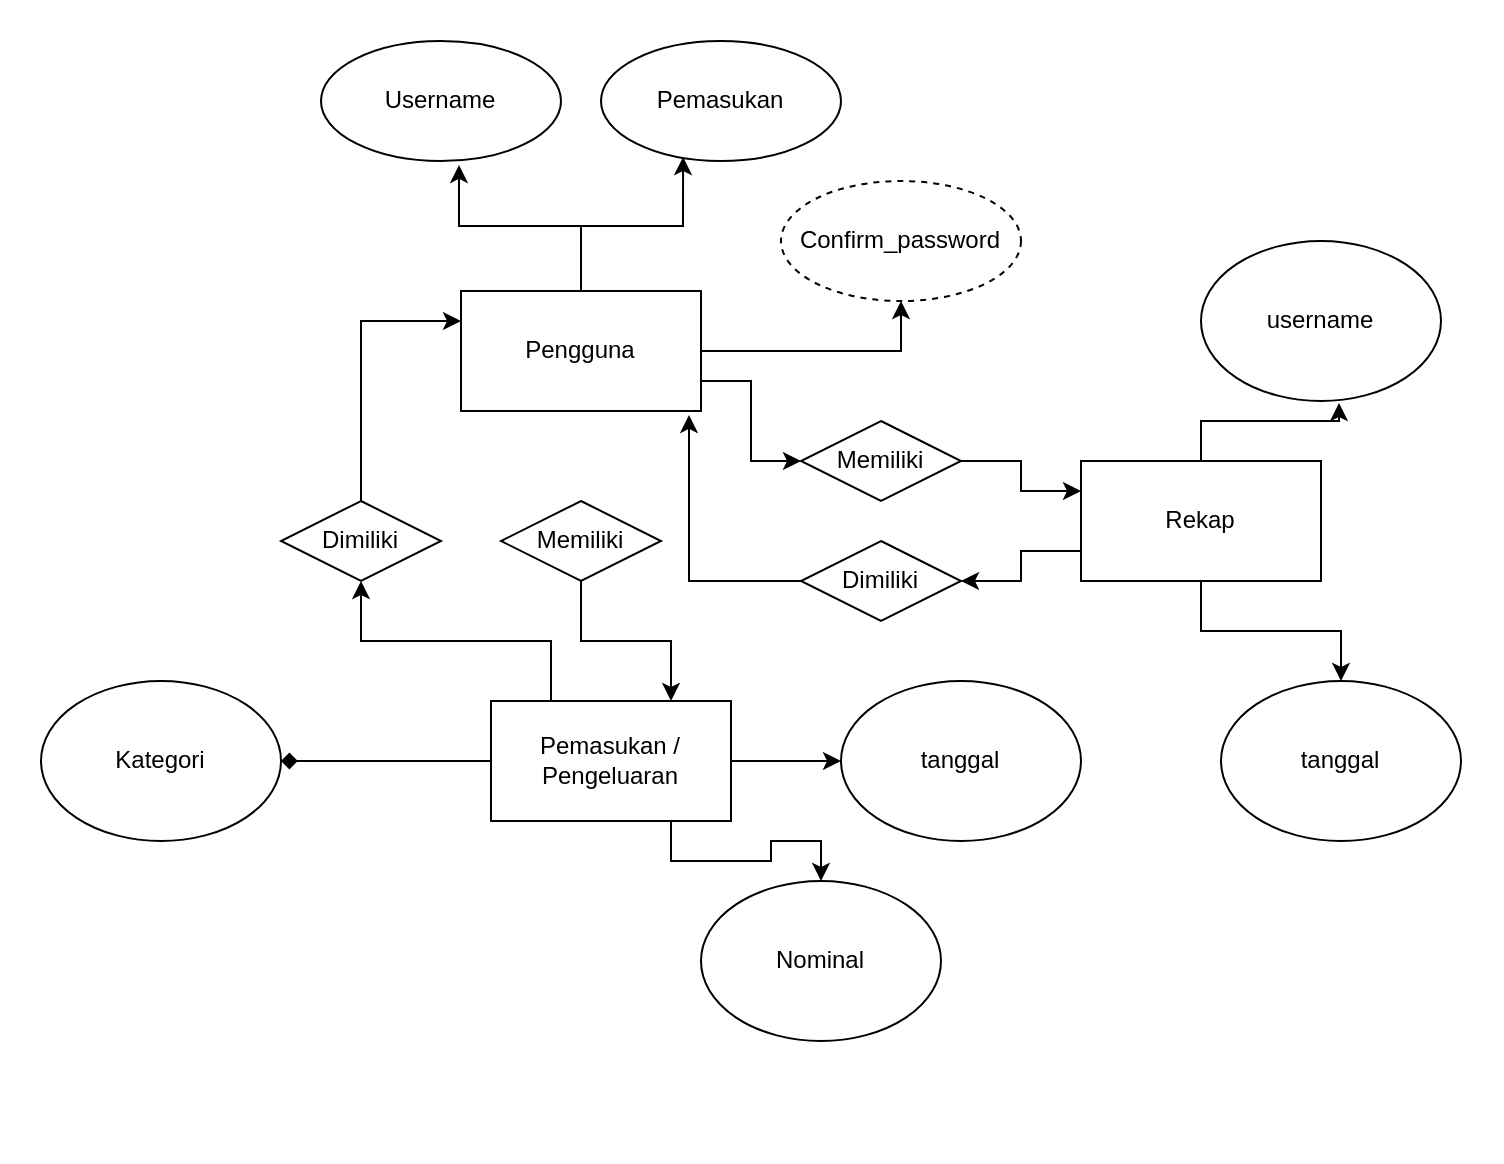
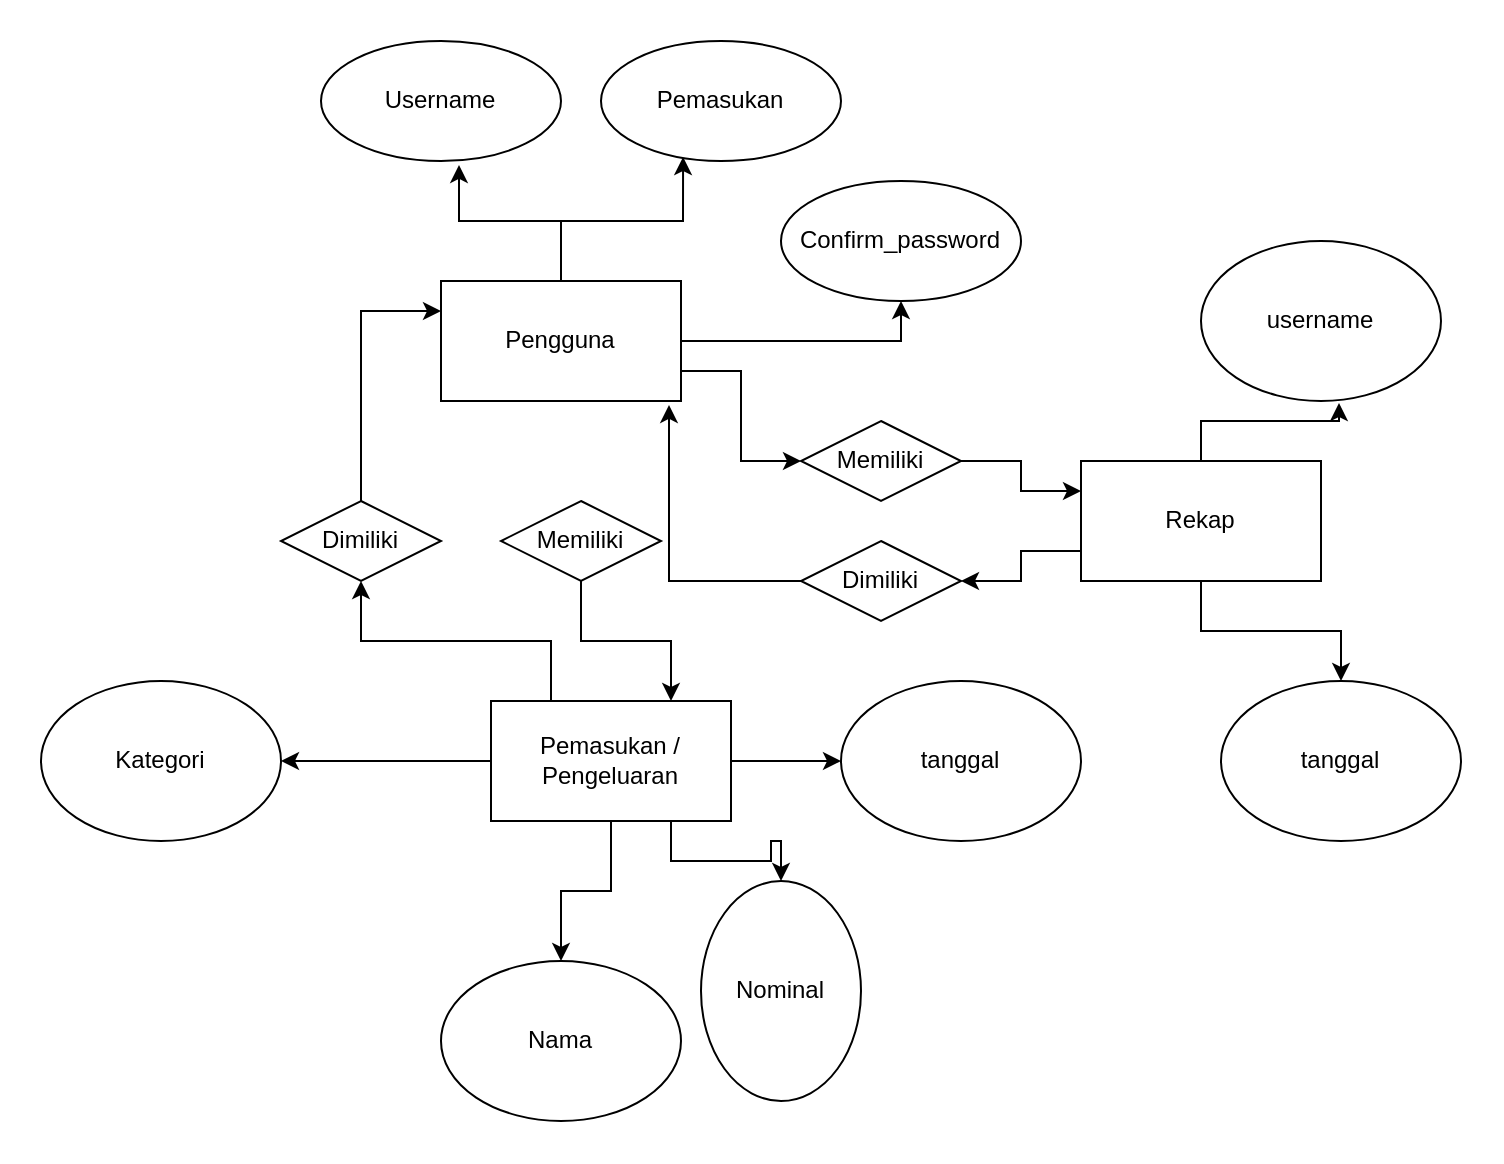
- <mxCell id="9" value="Confirm_password" style="ellipse;whiteSpace=wrap;html=1;dashed=1;" vertex="1" parent="1"><mxGeometry x="390" y="90" width="120" height="60" as="geometry" /></mxCell>
+ <mxCell id="9" value="Confirm_password" style="ellipse;whiteSpace=wrap;html=1;" vertex="1" parent="1"><mxGeometry x="390" y="90" width="120" height="60" as="geometry" /></mxCell>
- <mxCell id="6" value="Pengguna" style="rounded=0;whiteSpace=wrap;html=1;" vertex="1" parent="1"><mxGeometry x="230" y="145" width="120" height="60" as="geometry" /></mxCell>
+ <mxCell id="6" value="Pengguna" style="rounded=0;whiteSpace=wrap;html=1;" vertex="1" parent="1"><mxGeometry x="220" y="140" width="120" height="60" as="geometry" /></mxCell>
- <mxCell id="13" value="" style="edgeStyle=orthogonalEdgeStyle;rounded=0;orthogonalLoop=1;jettySize=auto;html=1;endArrow=diamond;" edge="1" parent="1" source="15" target="19"><mxGeometry relative="1" as="geometry" /></mxCell>
+ <mxCell id="13" value="" style="edgeStyle=orthogonalEdgeStyle;rounded=0;orthogonalLoop=1;jettySize=auto;html=1;" edge="1" parent="1" source="15" target="19"><mxGeometry relative="1" as="geometry" /></mxCell>
+ <mxCell id="11" value="" style="edgeStyle=orthogonalEdgeStyle;rounded=0;orthogonalLoop=1;jettySize=auto;html=1;" edge="1" parent="1" source="15" target="17"><mxGeometry relative="1" as="geometry" /></mxCell>
- <mxCell id="18" value="Nominal" style="ellipse;whiteSpace=wrap;html=1;" vertex="1" parent="1"><mxGeometry x="350" y="440" width="120" height="80" as="geometry" /></mxCell>
+ <mxCell id="18" value="Nominal" style="ellipse;whiteSpace=wrap;html=1;" vertex="1" parent="1"><mxGeometry x="350" y="440" width="80" height="110" as="geometry" /></mxCell>
+ <mxCell id="17" value="Nama" style="ellipse;whiteSpace=wrap;html=1;rounded=0;" vertex="1" parent="1"><mxGeometry x="220" y="480" width="120" height="80" as="geometry" /></mxCell>
